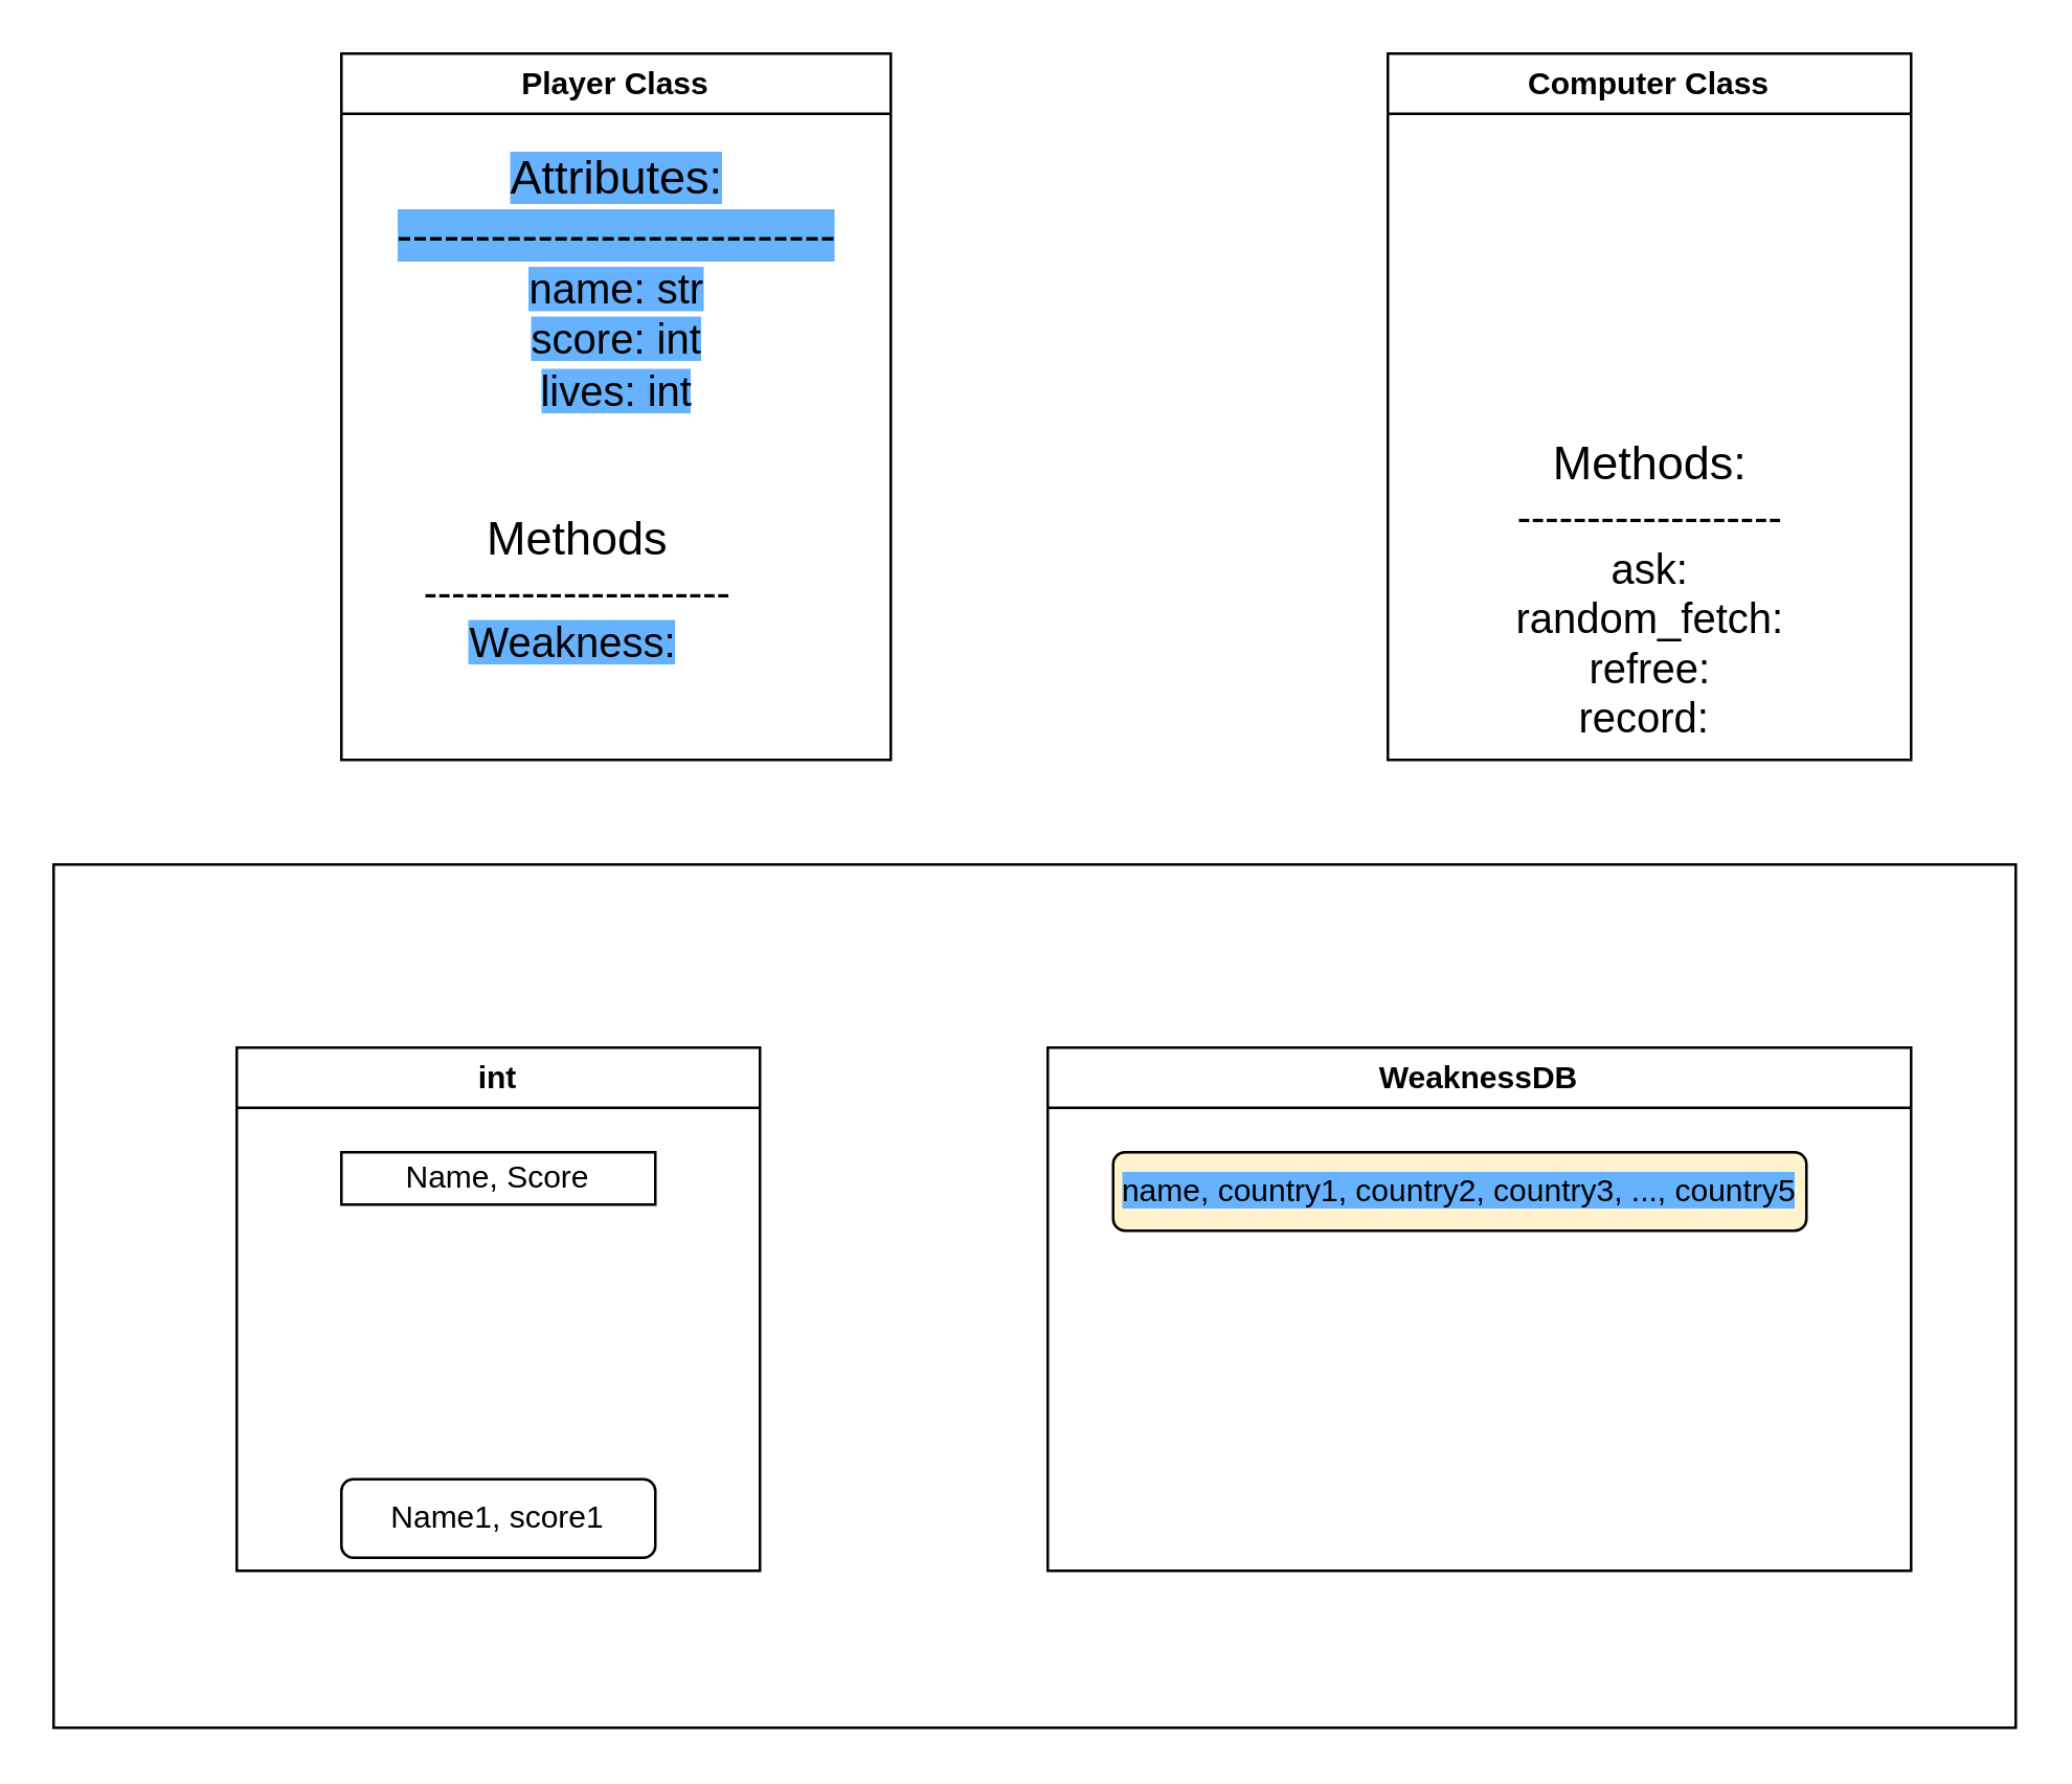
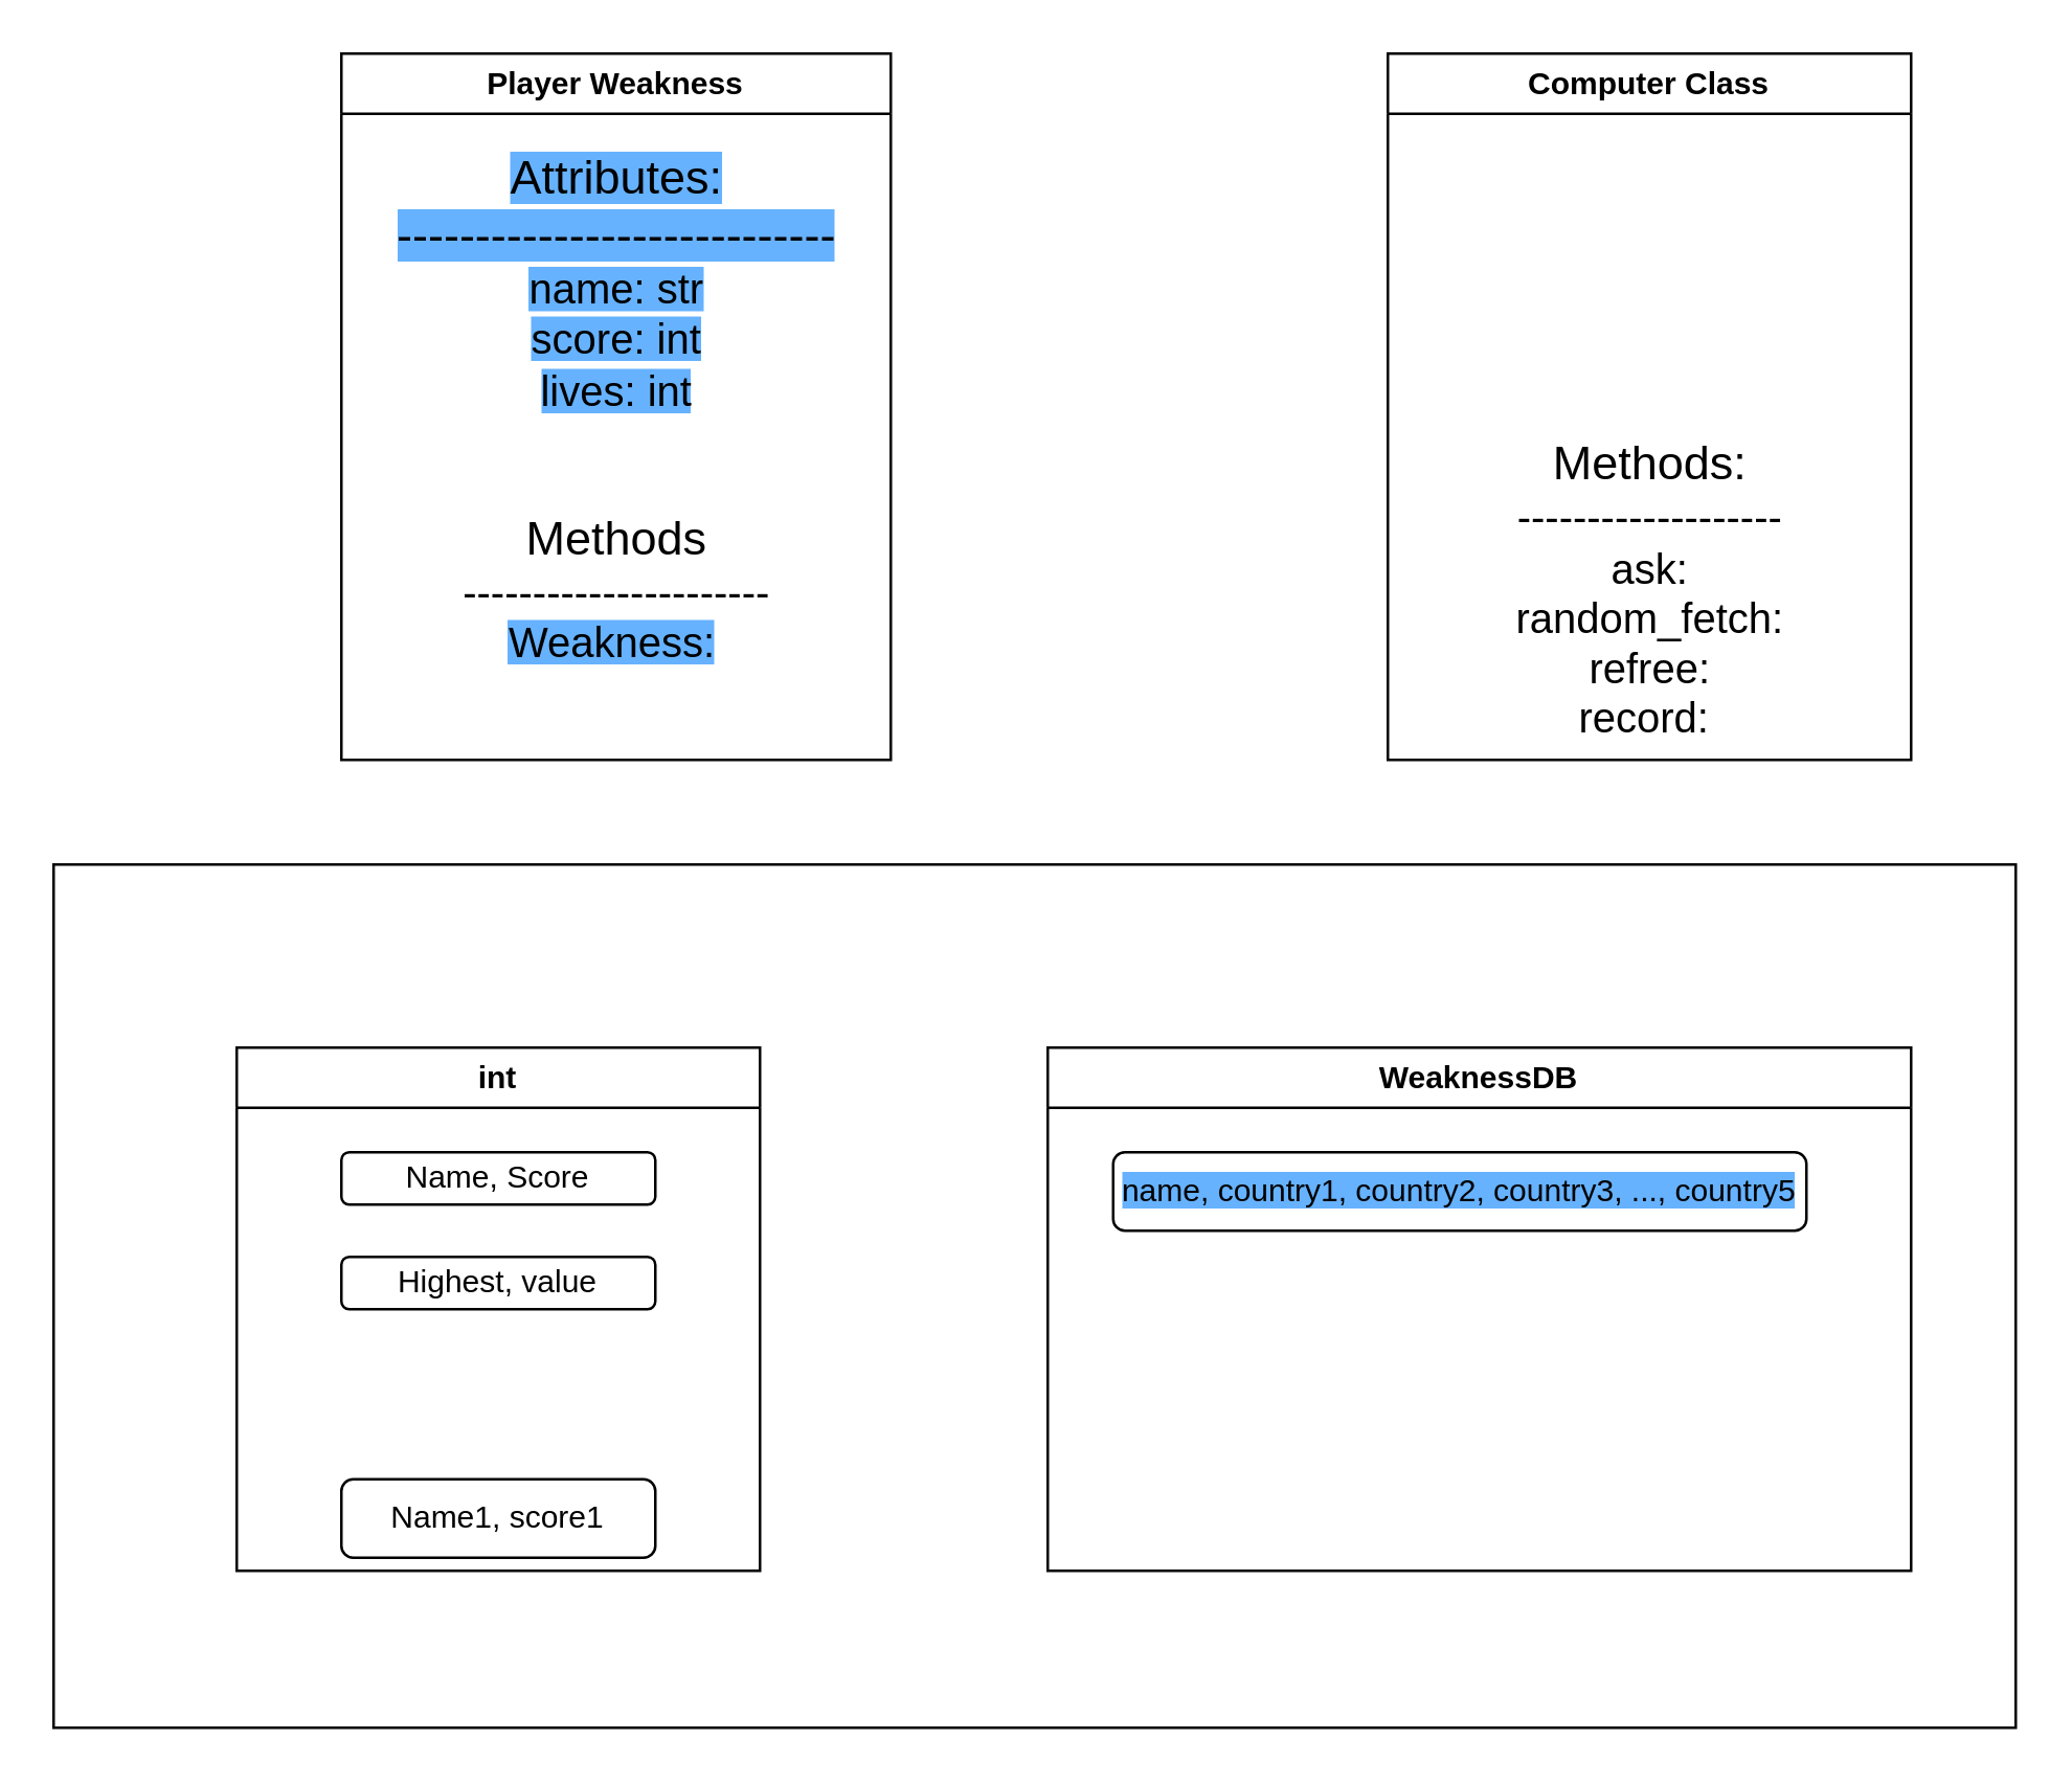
- <mxCell id="3" value="Player Class" style="swimlane;whiteSpace=wrap;html=1;" vertex="1" parent="1"><mxGeometry x="130" y="20" width="210" height="270" as="geometry" /></mxCell>
+ <mxCell id="3" value="Player Weakness" style="swimlane;whiteSpace=wrap;html=1;" vertex="1" parent="1"><mxGeometry x="130" y="20" width="210" height="270" as="geometry" /></mxCell>
- <mxCell id="5" value="&lt;div&gt;&lt;font style=&quot;font-size: 18px;&quot;&gt;Methods&lt;/font&gt;&lt;/div&gt;&lt;div&gt;&lt;font size=&quot;3&quot;&gt;----------------------&lt;/font&gt;&lt;/div&gt;&lt;font style=&quot;background-color: rgb(102, 178, 255);&quot; size=&quot;3&quot;&gt;Weakness:&lt;/font&gt;&amp;nbsp;" style="text;html=1;align=center;verticalAlign=middle;resizable=0;points=[];autosize=1;strokeColor=none;fillColor=none;" vertex="1" parent="3"><mxGeometry x="20" y="170" width="140" height="70" as="geometry" /></mxCell>
+ <mxCell id="5" value="&lt;div&gt;&lt;font style=&quot;font-size: 18px;&quot;&gt;Methods&lt;/font&gt;&lt;/div&gt;&lt;div&gt;&lt;font size=&quot;3&quot;&gt;----------------------&lt;/font&gt;&lt;/div&gt;&lt;font style=&quot;background-color: rgb(102, 178, 255);&quot; size=&quot;3&quot;&gt;Weakness:&lt;/font&gt;&amp;nbsp;" style="text;html=1;align=center;verticalAlign=middle;resizable=0;points=[];autosize=1;strokeColor=none;fillColor=none;" vertex="1" parent="3"><mxGeometry x="35" y="170" width="140" height="70" as="geometry" /></mxCell>
- <mxCell id="11" value="Name, Score" style="whiteSpace=wrap;html=1;rounded=0;" vertex="1" parent="10"><mxGeometry x="40" y="40" width="120" height="20" as="geometry" /></mxCell>
+ <mxCell id="11" value="Name, Score" style="rounded=1;whiteSpace=wrap;html=1;" vertex="1" parent="10"><mxGeometry x="40" y="40" width="120" height="20" as="geometry" /></mxCell>
- <mxCell id="9" value="&lt;span style=&quot;background-color: rgb(102, 178, 255);&quot;&gt;name, country1, country2, country3, ..., country5&lt;/span&gt;" style="rounded=1;whiteSpace=wrap;html=1;fillColor=#fff2cc;" vertex="1" parent="8"><mxGeometry x="25" y="40" width="265" height="30" as="geometry" /></mxCell>
+ <mxCell id="9" value="&lt;span style=&quot;background-color: rgb(102, 178, 255);&quot;&gt;name, country1, country2, country3, ..., country5&lt;/span&gt;" style="rounded=1;whiteSpace=wrap;html=1;" vertex="1" parent="8"><mxGeometry x="25" y="40" width="265" height="30" as="geometry" /></mxCell>
+ <mxCell id="12" value="Highest, value" style="rounded=1;whiteSpace=wrap;html=1;" vertex="1" parent="10"><mxGeometry x="40" y="80" width="120" height="20" as="geometry" /></mxCell>
